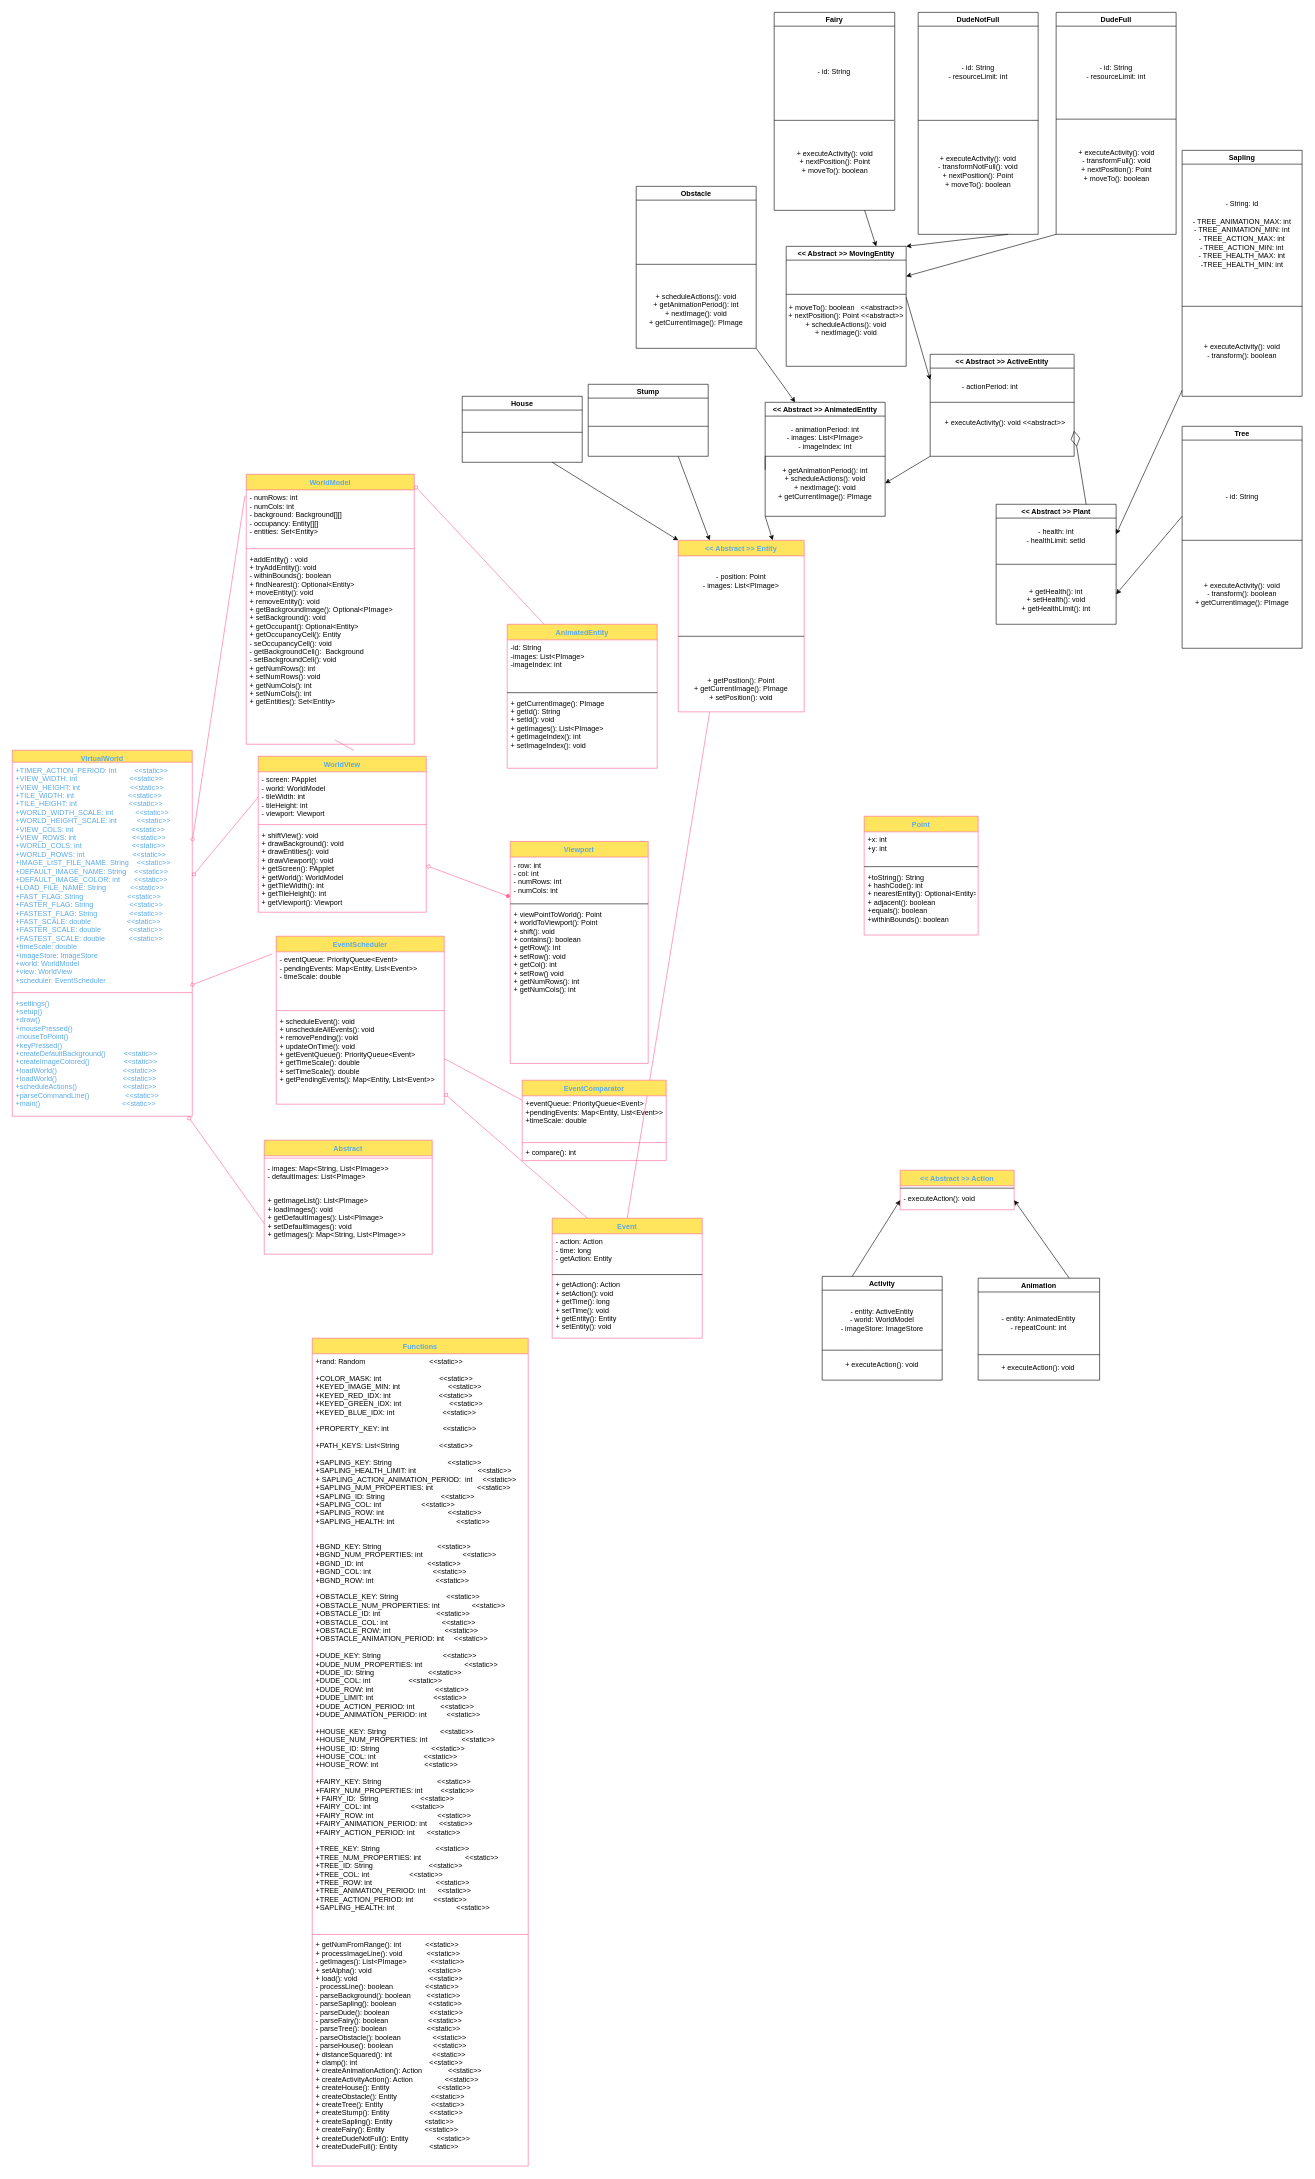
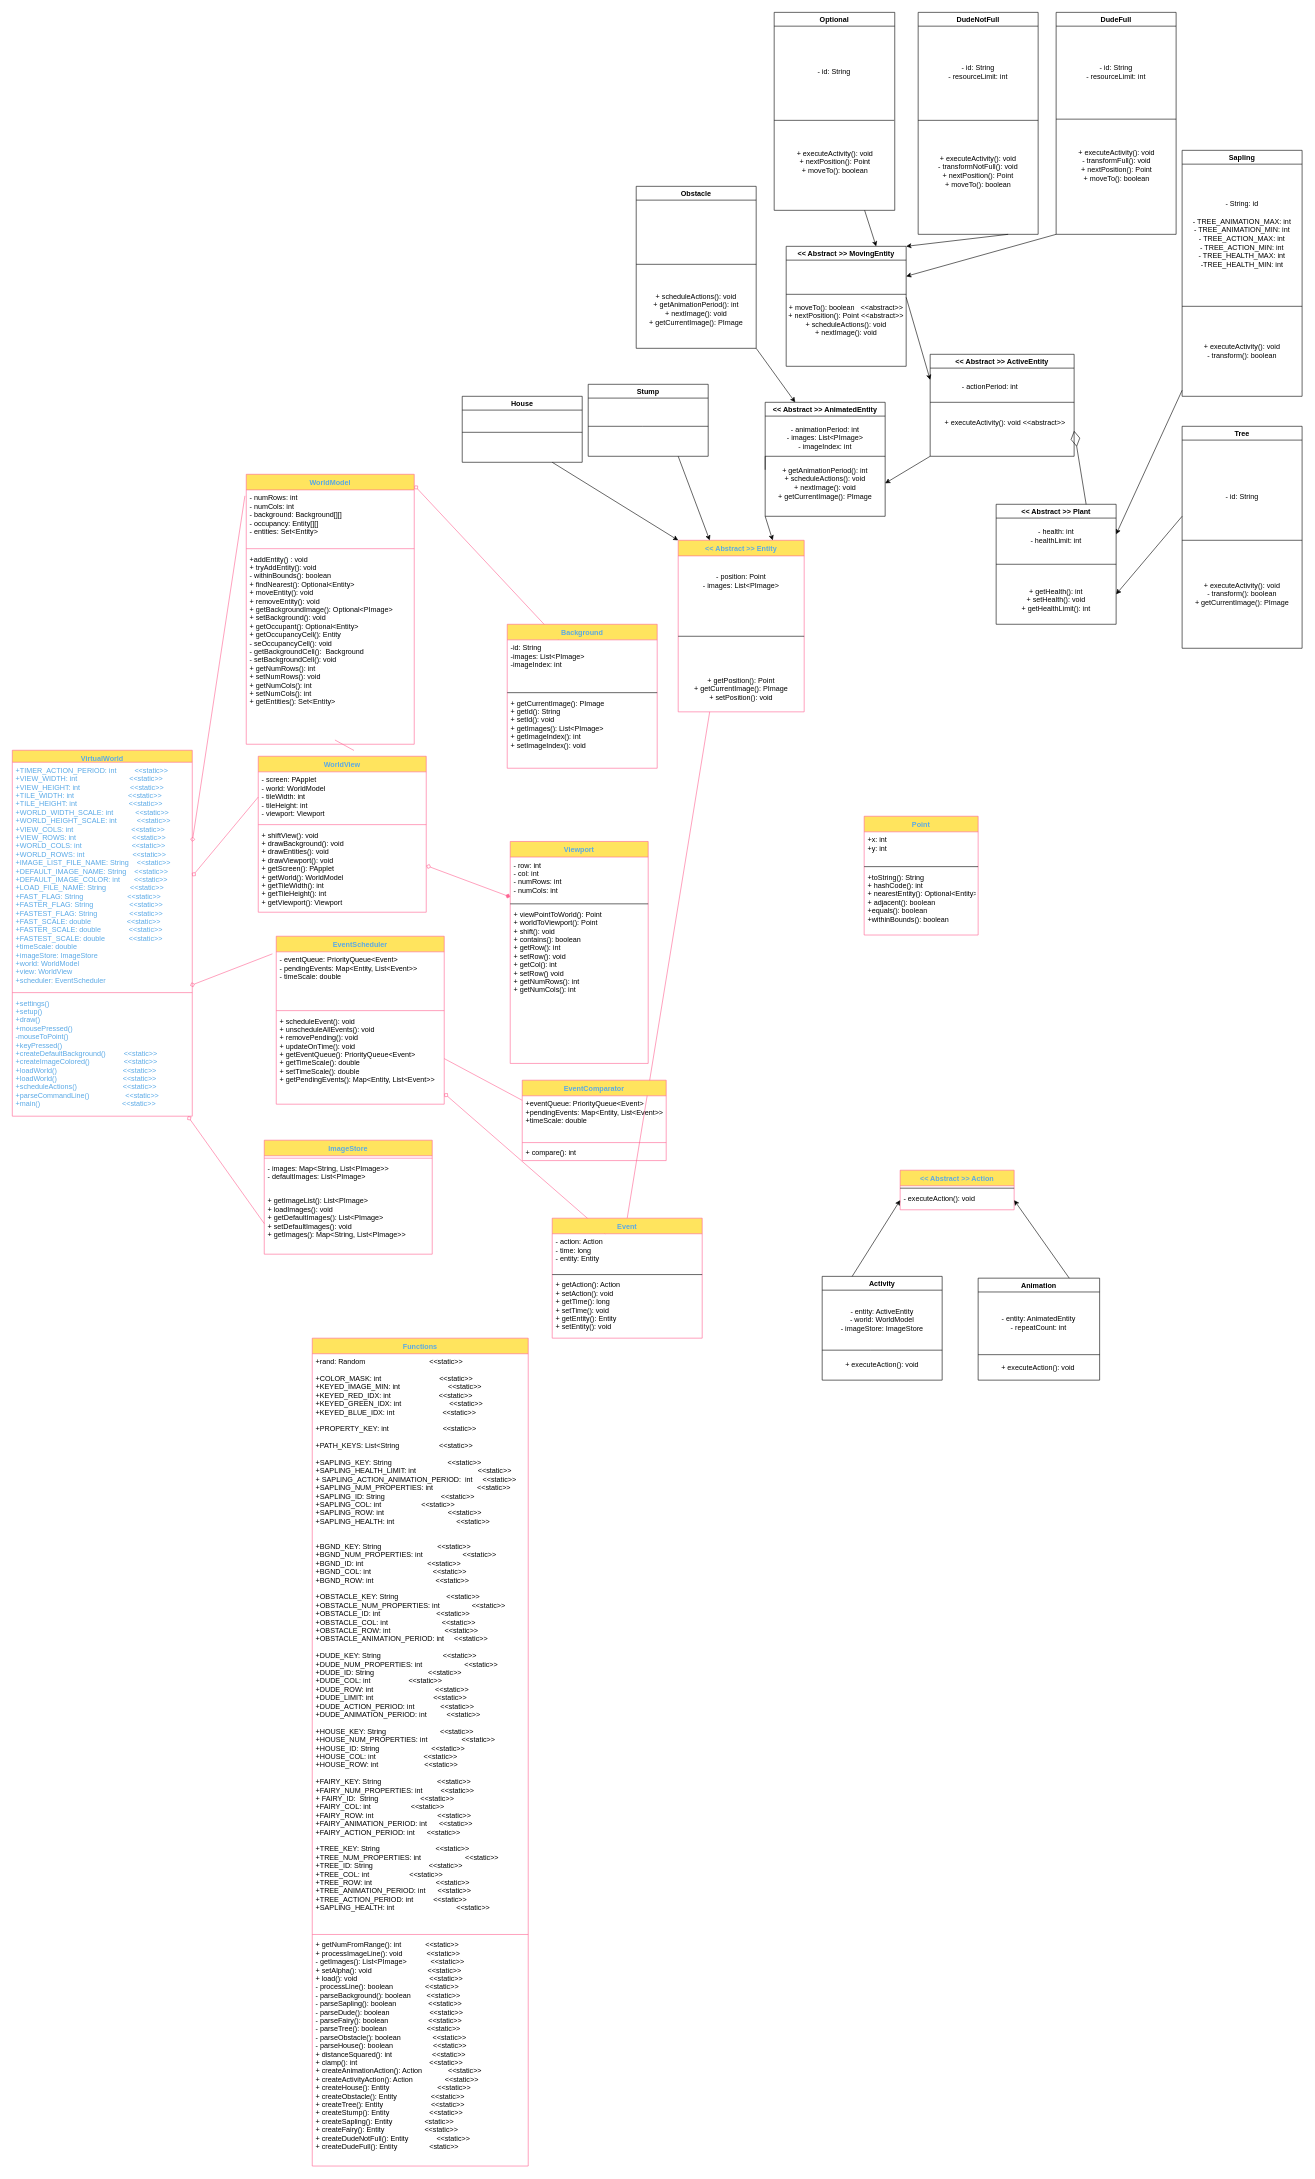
- <mxCell id="70" value="Fairy" style="swimlane;" parent="1" vertex="1"><mxGeometry x="1290" y="20" width="201" height="330" as="geometry" /></mxCell>
+ <mxCell id="70" value="Optional" style="swimlane;" parent="1" vertex="1"><mxGeometry x="1290" y="20" width="201" height="330" as="geometry" /></mxCell>
- <mxCell id="123" value="- health: int&lt;br&gt;- healthLimit: setId" style="text;html=1;strokeColor=none;fillColor=none;align=center;verticalAlign=middle;whiteSpace=wrap;rounded=0;" vertex="1" parent="122"><mxGeometry y="20" width="200" height="65" as="geometry" /></mxCell>
+ <mxCell id="123" value="- health: int&lt;br&gt;- healthLimit: int" style="text;html=1;strokeColor=none;fillColor=none;align=center;verticalAlign=middle;whiteSpace=wrap;rounded=0;" vertex="1" parent="122"><mxGeometry y="20" width="200" height="65" as="geometry" /></mxCell>
- <mxCell id="40" value="AnimatedEntity" style="swimlane;fontStyle=1;align=center;verticalAlign=top;childLayout=stackLayout;horizontal=1;startSize=26;horizontalStack=0;resizeParent=1;resizeParentMax=0;resizeLast=0;collapsible=1;marginBottom=0;hachureGap=4;pointerEvents=0;sketch=0;fontColor=#5AA9E6;strokeColor=#FF6392;fillColor=#FFE45E;" parent="1" vertex="1"><mxGeometry x="845" y="1040" width="250" height="240" as="geometry" /></mxCell>
+ <mxCell id="40" value="Background" style="swimlane;fontStyle=1;align=center;verticalAlign=top;childLayout=stackLayout;horizontal=1;startSize=26;horizontalStack=0;resizeParent=1;resizeParentMax=0;resizeLast=0;collapsible=1;marginBottom=0;hachureGap=4;pointerEvents=0;sketch=0;fontColor=#5AA9E6;strokeColor=#FF6392;fillColor=#FFE45E;" parent="1" vertex="1"><mxGeometry x="845" y="1040" width="250" height="240" as="geometry" /></mxCell>
- <mxCell id="28" value="Abstract" style="swimlane;fontStyle=1;align=center;verticalAlign=top;childLayout=stackLayout;horizontal=1;startSize=26;horizontalStack=0;resizeParent=1;resizeParentMax=0;resizeLast=0;collapsible=1;marginBottom=0;hachureGap=4;pointerEvents=0;sketch=0;fontColor=#5AA9E6;strokeColor=#FF6392;fillColor=#FFE45E;" parent="1" vertex="1"><mxGeometry x="440" y="1900" width="280" height="190" as="geometry" /></mxCell>
+ <mxCell id="28" value="ImageStore" style="swimlane;fontStyle=1;align=center;verticalAlign=top;childLayout=stackLayout;horizontal=1;startSize=26;horizontalStack=0;resizeParent=1;resizeParentMax=0;resizeLast=0;collapsible=1;marginBottom=0;hachureGap=4;pointerEvents=0;sketch=0;fontColor=#5AA9E6;strokeColor=#FF6392;fillColor=#FFE45E;" parent="1" vertex="1"><mxGeometry x="440" y="1900" width="280" height="190" as="geometry" /></mxCell>
- <mxCell id="53" value="- action: Action&#10;- time: long&#10;- getAction: Entity" style="text;strokeColor=none;fillColor=none;align=left;verticalAlign=top;spacingLeft=4;spacingRight=4;overflow=hidden;rotatable=0;points=[[0,0.5],[1,0.5]];portConstraint=eastwest;" parent="52" vertex="1"><mxGeometry y="26" width="250" height="64" as="geometry" /></mxCell>
+ <mxCell id="53" value="- action: Action&#10;- time: long&#10;- entity: Entity" style="text;strokeColor=none;fillColor=none;align=left;verticalAlign=top;spacingLeft=4;spacingRight=4;overflow=hidden;rotatable=0;points=[[0,0.5],[1,0.5]];portConstraint=eastwest;" parent="52" vertex="1"><mxGeometry y="26" width="250" height="64" as="geometry" /></mxCell>
